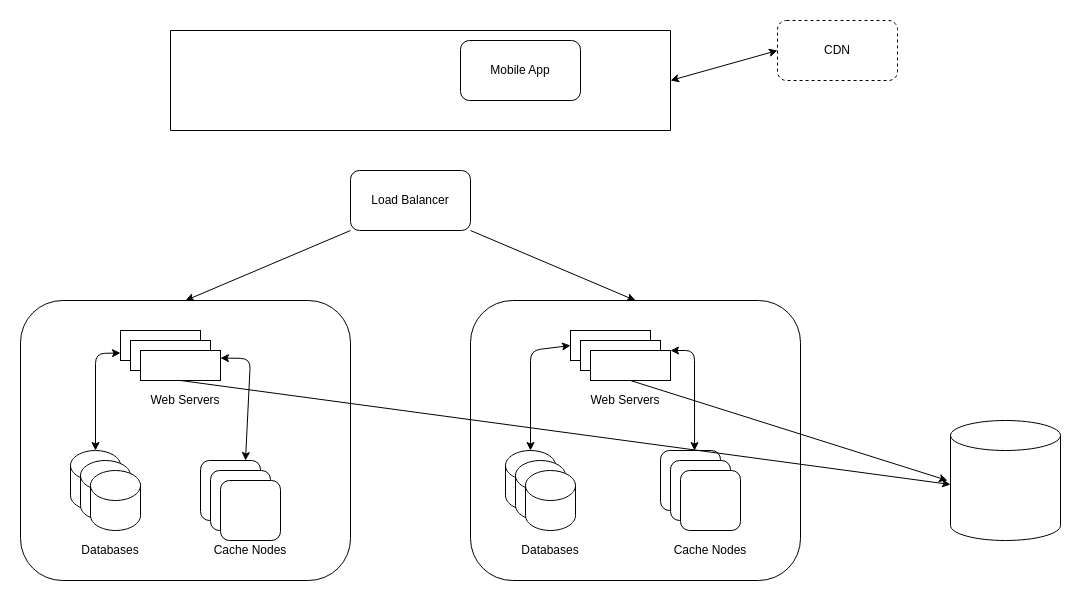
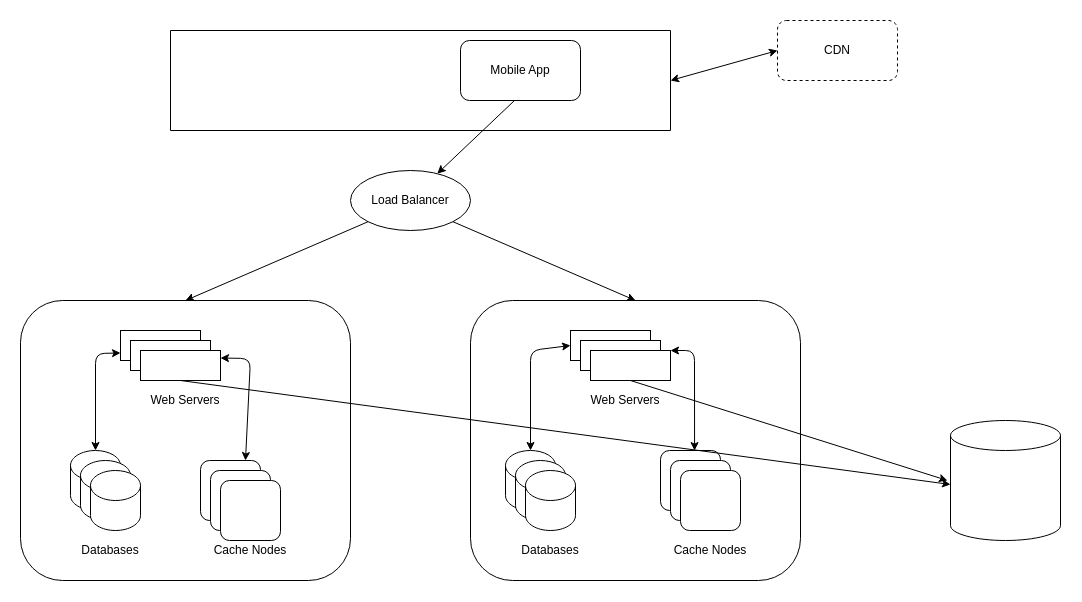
+ <mxCell id="5" value="" style="endArrow=classic;html=1;entryX=0.75;entryY=0;entryDx=0;entryDy=0;exitX=0.45;exitY=1;exitDx=0;exitDy=0;exitPerimeter=0;" edge="1" parent="1" source="2" target="4"><mxGeometry width="50" height="50" relative="1" as="geometry"><mxPoint x="290" y="130" as="sourcePoint" /><mxPoint x="450" y="290" as="targetPoint" /></mxGeometry></mxCell>
- <mxCell id="4" value="Load Balancer" style="rounded=1;whiteSpace=wrap;html=1;" vertex="1" parent="1"><mxGeometry x="350" y="170" width="120" height="60" as="geometry" /></mxCell>
+ <mxCell id="4" value="Load Balancer" style="ellipse;whiteSpace=wrap;html=1;" vertex="1" parent="1"><mxGeometry x="350" y="170" width="120" height="60" as="geometry" /></mxCell>
